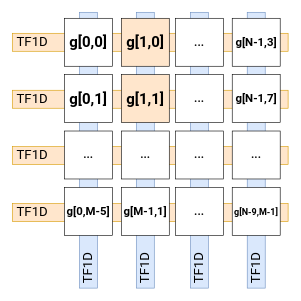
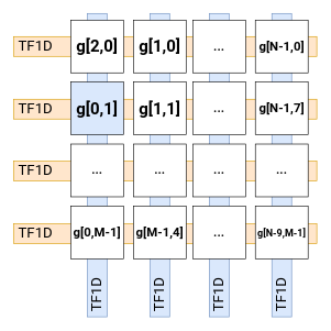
- <mxCell id="25" value="&lt;h1 style=&quot;font-size: 25px;&quot;&gt;&lt;font data-font-src=&quot;https://fonts.googleapis.com/css?family=roboto&quot; style=&quot;font-size: 25px;&quot;&gt;g[0,0]&lt;/font&gt;&lt;/h1&gt;" style="whiteSpace=wrap;html=1;aspect=fixed;fontFamily=roboto;fontSource=https%3A%2F%2Ffonts.googleapis.com%2Fcss%3Ffamily%3Droboto;fontStyle=1;fontSize=25;" parent="1" vertex="1"><mxGeometry x="107" y="30" width="80" height="80" as="geometry" /></mxCell>
+ <mxCell id="25" value="&lt;h1 style=&quot;font-size: 25px;&quot;&gt;&lt;font data-font-src=&quot;https://fonts.googleapis.com/css?family=roboto&quot; style=&quot;font-size: 25px;&quot;&gt;g[2,0]&lt;/font&gt;&lt;/h1&gt;" style="whiteSpace=wrap;html=1;aspect=fixed;fontFamily=roboto;fontSource=https%3A%2F%2Ffonts.googleapis.com%2Fcss%3Ffamily%3Droboto;fontStyle=1;fontSize=25;" parent="1" vertex="1"><mxGeometry x="107" y="30" width="80" height="80" as="geometry" /></mxCell>
- <mxCell id="22" value="g[1,0]" style="whiteSpace=wrap;html=1;aspect=fixed;fontFamily=roboto;fontSource=https%3A%2F%2Ffonts.googleapis.com%2Fcss%3Ffamily%3Droboto;fontStyle=1;fontSize=25;fillColor=#ffe6cc;" parent="1" vertex="1"><mxGeometry x="201.8" y="30" width="80" height="80" as="geometry" /></mxCell>
+ <mxCell id="22" value="g[1,0]" style="whiteSpace=wrap;html=1;aspect=fixed;fontFamily=roboto;fontSource=https%3A%2F%2Ffonts.googleapis.com%2Fcss%3Ffamily%3Droboto;fontStyle=1;fontSize=25;" parent="1" vertex="1"><mxGeometry x="201.8" y="30" width="80" height="80" as="geometry" /></mxCell>
- <mxCell id="24" value="g[N-1,3]" style="whiteSpace=wrap;html=1;aspect=fixed;fontFamily=roboto;fontSource=https%3A%2F%2Ffonts.googleapis.com%2Fcss%3Ffamily%3Droboto;fontStyle=1;fontSize=19;" parent="1" vertex="1"><mxGeometry x="386.8" y="30" width="80" height="80" as="geometry" /></mxCell>
+ <mxCell id="24" value="g[N-1,0]" style="whiteSpace=wrap;html=1;aspect=fixed;fontFamily=roboto;fontSource=https%3A%2F%2Ffonts.googleapis.com%2Fcss%3Ffamily%3Droboto;fontStyle=1;fontSize=19;" parent="1" vertex="1"><mxGeometry x="386.8" y="30" width="80" height="80" as="geometry" /></mxCell>
- <mxCell id="21" value="&lt;h1 style=&quot;font-size: 25px;&quot;&gt;&lt;font data-font-src=&quot;https://fonts.googleapis.com/css?family=roboto&quot; style=&quot;font-size: 25px;&quot;&gt;g[0,1]&lt;/font&gt;&lt;/h1&gt;" style="whiteSpace=wrap;html=1;aspect=fixed;fontFamily=roboto;fontSource=https%3A%2F%2Ffonts.googleapis.com%2Fcss%3Ffamily%3Droboto;fontStyle=1;fontSize=25;" vertex="1" parent="1"><mxGeometry x="107" y="124" width="80" height="80" as="geometry" /></mxCell>
+ <mxCell id="21" value="&lt;h1 style=&quot;font-size: 25px;&quot;&gt;&lt;font data-font-src=&quot;https://fonts.googleapis.com/css?family=roboto&quot; style=&quot;font-size: 25px;&quot;&gt;g[0,1]&lt;/font&gt;&lt;/h1&gt;" style="whiteSpace=wrap;html=1;aspect=fixed;fontFamily=roboto;fontSource=https%3A%2F%2Ffonts.googleapis.com%2Fcss%3Ffamily%3Droboto;fontStyle=1;fontSize=25;fillColor=#dae8fc;" vertex="1" parent="1"><mxGeometry x="107" y="124" width="80" height="80" as="geometry" /></mxCell>
- <mxCell id="18" value="g[1,1]" style="whiteSpace=wrap;html=1;aspect=fixed;fontFamily=roboto;fontSource=https%3A%2F%2Ffonts.googleapis.com%2Fcss%3Ffamily%3Droboto;fontStyle=1;fontSize=25;fillColor=#ffe6cc;" vertex="1" parent="1"><mxGeometry x="201.8" y="124" width="80" height="80" as="geometry" /></mxCell>
+ <mxCell id="18" value="g[1,1]" style="whiteSpace=wrap;html=1;aspect=fixed;fontFamily=roboto;fontSource=https%3A%2F%2Ffonts.googleapis.com%2Fcss%3Ffamily%3Droboto;fontStyle=1;fontSize=25;" vertex="1" parent="1"><mxGeometry x="201.8" y="124" width="80" height="80" as="geometry" /></mxCell>
- <mxCell id="13" value="&lt;h1 style=&quot;font-size: 19px&quot;&gt;g[0,M-5]&lt;/h1&gt;" style="whiteSpace=wrap;html=1;aspect=fixed;fontFamily=roboto;fontSource=https%3A%2F%2Ffonts.googleapis.com%2Fcss%3Ffamily%3Droboto;fontStyle=1;fontSize=19;" vertex="1" parent="1"><mxGeometry x="107" y="312" width="80" height="80" as="geometry" /></mxCell>
+ <mxCell id="13" value="&lt;h1 style=&quot;font-size: 19px&quot;&gt;g[0,M-1]&lt;/h1&gt;" style="whiteSpace=wrap;html=1;aspect=fixed;fontFamily=roboto;fontSource=https%3A%2F%2Ffonts.googleapis.com%2Fcss%3Ffamily%3Droboto;fontStyle=1;fontSize=19;" vertex="1" parent="1"><mxGeometry x="107" y="312" width="80" height="80" as="geometry" /></mxCell>
- <mxCell id="10" value="g[M-1,1]" style="whiteSpace=wrap;html=1;aspect=fixed;fontFamily=roboto;fontSource=https%3A%2F%2Ffonts.googleapis.com%2Fcss%3Ffamily%3Droboto;fontStyle=1;fontSize=19;" vertex="1" parent="1"><mxGeometry x="201.8" y="312" width="80" height="80" as="geometry" /></mxCell>
+ <mxCell id="10" value="g[M-1,4]" style="whiteSpace=wrap;html=1;aspect=fixed;fontFamily=roboto;fontSource=https%3A%2F%2Ffonts.googleapis.com%2Fcss%3Ffamily%3Droboto;fontStyle=1;fontSize=19;" vertex="1" parent="1"><mxGeometry x="201.8" y="312" width="80" height="80" as="geometry" /></mxCell>
